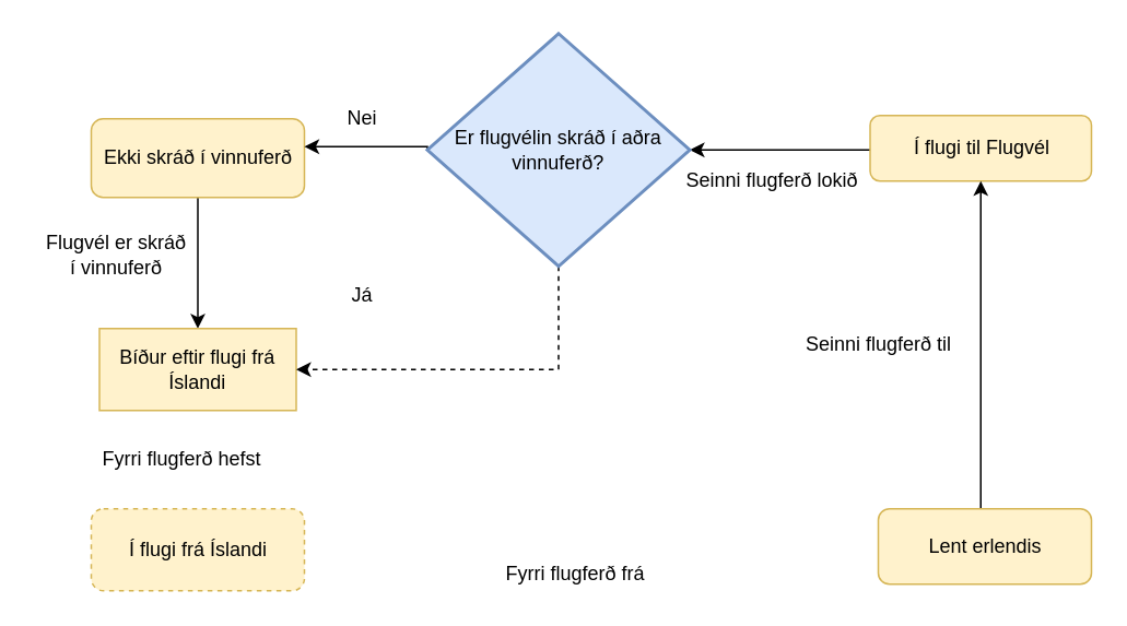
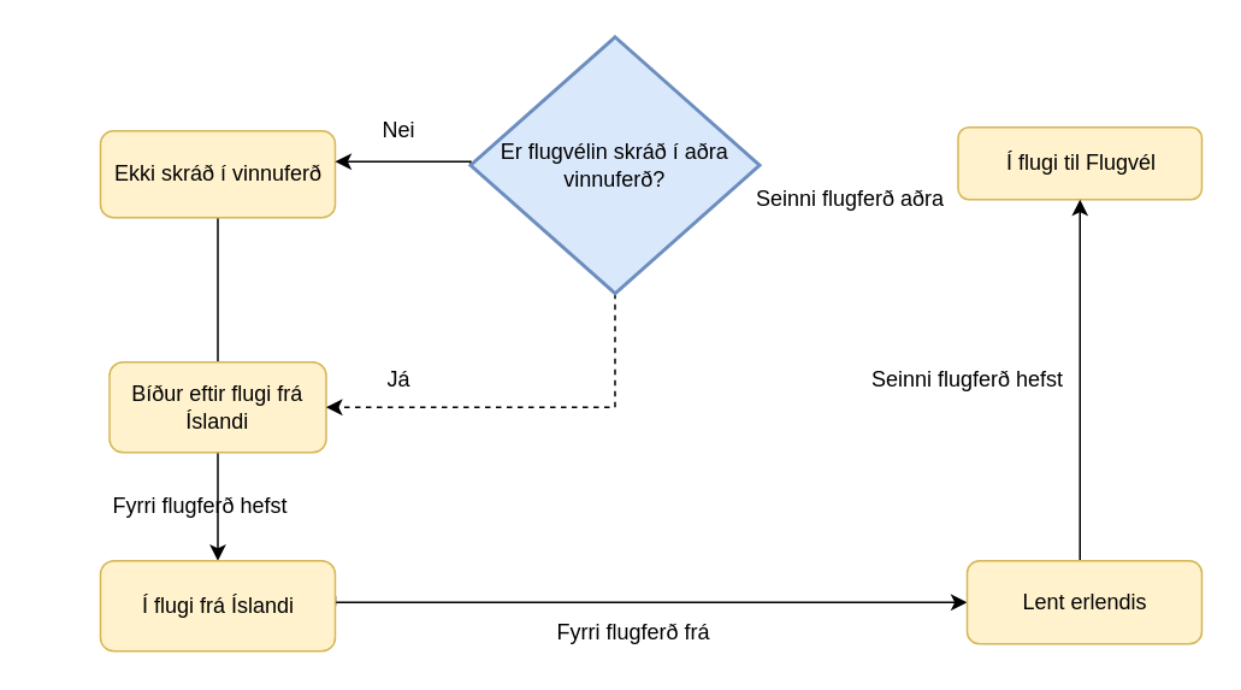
- <mxCell id="8" style="edgeStyle=orthogonalEdgeStyle;rounded=0;orthogonalLoop=1;jettySize=auto;html=1;exitX=0;exitY=0.5;exitDx=0;exitDy=0;entryX=1;entryY=0.5;entryDx=0;entryDy=0;entryPerimeter=0;" parent="1" source="9" target="14" edge="1"><mxGeometry relative="1" as="geometry"><Array as="points"><mxPoint x="540" y="91" /></Array></mxGeometry></mxCell>
- <mxCell id="21" value="Seinni flugferð lokið" style="text;html=1;align=center;verticalAlign=middle;resizable=0;points=[];;autosize=1;" parent="1" vertex="1"><mxGeometry x="410" y="100" width="120" height="20" as="geometry" /></mxCell>
+ <mxCell id="21" value="Seinni flugferð aðra" style="text;html=1;align=center;verticalAlign=middle;resizable=0;points=[];;autosize=1;" parent="1" vertex="1"><mxGeometry x="410" y="100" width="120" height="20" as="geometry" /></mxCell>
- <mxCell id="17" value="Flugvél er skráð &lt;br&gt;í vinnuferð" style="text;html=1;align=center;verticalAlign=middle;resizable=0;points=[];;autosize=1;" parent="1" vertex="1"><mxGeometry x="20" y="140" width="100" height="30" as="geometry" /></mxCell>
- <mxCell id="16" value="Já" style="text;html=1;align=center;verticalAlign=middle;resizable=0;points=[];;autosize=1;" parent="1" vertex="1"><mxGeometry x="205" y="170" width="30" height="20" as="geometry" /></mxCell>
+ <mxCell id="16" value="Já" style="text;html=1;align=center;verticalAlign=middle;resizable=0;points=[];;autosize=1;" parent="1" vertex="1"><mxGeometry x="205" y="200" width="30" height="20" as="geometry" /></mxCell>
- <mxCell id="2" style="edgeStyle=orthogonalEdgeStyle;rounded=0;orthogonalLoop=1;jettySize=auto;html=1;exitX=0.5;exitY=1;exitDx=0;exitDy=0;entryX=0.5;entryY=0;entryDx=0;entryDy=0;" parent="1" source="3" target="5" edge="1"><mxGeometry relative="1" as="geometry" /></mxCell>
+ <mxCell id="2" style="edgeStyle=orthogonalEdgeStyle;rounded=0;orthogonalLoop=1;jettySize=auto;html=1;exitX=0.5;exitY=1;exitDx=0;exitDy=0;entryX=0.5;entryY=0;entryDx=0;entryDy=0;endArrow=none;" parent="1" source="3" target="5" edge="1"><mxGeometry relative="1" as="geometry" /></mxCell>
- <mxCell id="20" value="Seinni flugferð til" style="text;html=1;align=center;verticalAlign=middle;resizable=0;points=[];;autosize=1;" parent="1" vertex="1"><mxGeometry x="475" y="200" width="120" height="20" as="geometry" /></mxCell>
+ <mxCell id="20" value="Seinni flugferð hefst" style="text;html=1;align=center;verticalAlign=middle;resizable=0;points=[];;autosize=1;" parent="1" vertex="1"><mxGeometry x="475" y="200" width="120" height="20" as="geometry" /></mxCell>
- <mxCell id="5" value="Bíður eftir flugi frá Íslandi" style="fillColor=#fff2cc;strokeColor=#d6b656;imageAspect=1;html=1;whiteSpace=wrap;spacing=0;rounded=0;" parent="1" vertex="1"><mxGeometry x="60" y="200" width="120" height="50" as="geometry" /></mxCell>
+ <mxCell id="5" value="Bíður eftir flugi frá Íslandi" style="rounded=1;fillColor=#fff2cc;strokeColor=#d6b656;imageAspect=1;html=1;whiteSpace=wrap;spacing=0;" parent="1" vertex="1"><mxGeometry x="60" y="200" width="120" height="50" as="geometry" /></mxCell>
+ <mxCell id="4" style="edgeStyle=orthogonalEdgeStyle;rounded=0;orthogonalLoop=1;jettySize=auto;html=1;exitX=0.5;exitY=1;exitDx=0;exitDy=0;entryX=0.5;entryY=0;entryDx=0;entryDy=0;" parent="1" source="5" target="7" edge="1"><mxGeometry relative="1" as="geometry" /></mxCell>
+ <mxCell id="6" style="edgeStyle=orthogonalEdgeStyle;rounded=0;orthogonalLoop=1;jettySize=auto;html=1;exitX=1;exitY=0.5;exitDx=0;exitDy=0;entryX=0;entryY=0.5;entryDx=0;entryDy=0;" parent="1" source="7" target="11" edge="1"><mxGeometry relative="1" as="geometry"><Array as="points"><mxPoint x="180" y="330" /></Array></mxGeometry></mxCell>
- <mxCell id="7" value="Í flugi frá Íslandi" style="rounded=1;fillColor=#fff2cc;strokeColor=#d6b656;imageAspect=1;html=1;spacing=0;dashed=1;" parent="1" vertex="1"><mxGeometry x="55" y="310" width="130" height="50" as="geometry" /></mxCell>
+ <mxCell id="7" value="Í flugi frá Íslandi" style="rounded=1;fillColor=#fff2cc;strokeColor=#d6b656;imageAspect=1;html=1;spacing=0;" parent="1" vertex="1"><mxGeometry x="55" y="310" width="130" height="50" as="geometry" /></mxCell>
